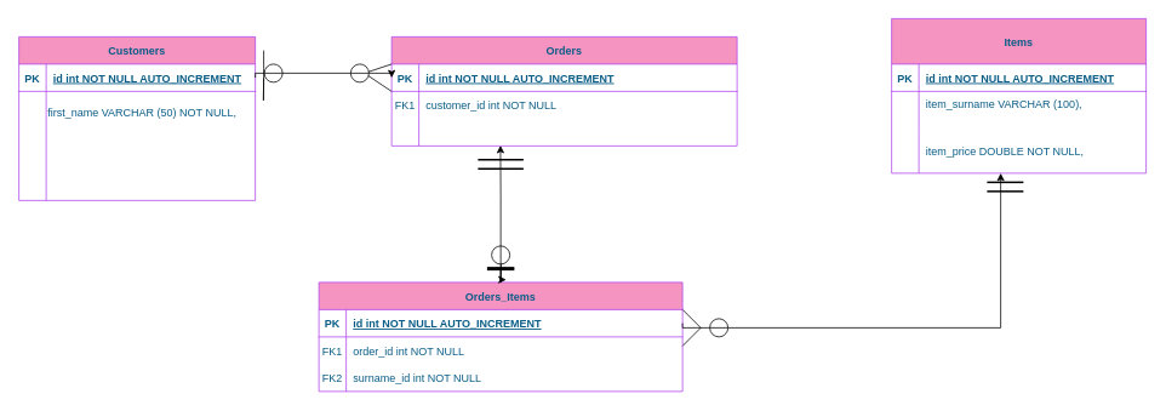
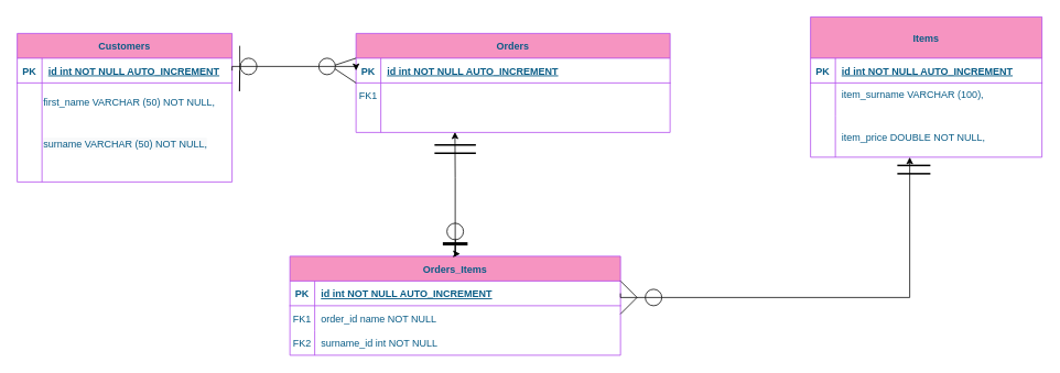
- <mxCell id="36" value="customer_id int NOT NULL" style="shape=partialRectangle;overflow=hidden;connectable=0;fillColor=none;top=0;left=0;bottom=0;right=0;align=left;spacingLeft=6;strokeColor=#AF45ED;fontColor=#095C86;verticalAlign=middle;" parent="34" vertex="1"><mxGeometry x="30" width="350" height="30" as="geometry"><mxRectangle width="350" height="30" as="alternateBounds" /></mxGeometry></mxCell>
+ <mxCell id="41" value="&lt;span style=&quot;color: rgb(9, 92, 134); font-family: Helvetica; font-size: 12px; font-style: normal; font-variant-ligatures: normal; font-variant-caps: normal; font-weight: 400; letter-spacing: normal; orphans: 2; text-align: left; text-indent: 0px; text-transform: none; widows: 2; word-spacing: 0px; -webkit-text-stroke-width: 0px; background-color: rgb(248, 249, 250); text-decoration-thickness: initial; text-decoration-style: initial; text-decoration-color: initial; float: none; display: inline !important;&quot;&gt;surname VARCHAR (50) NOT NULL,&lt;/span&gt;" style="text;whiteSpace=wrap;html=1;fontColor=#095C86;" parent="1" vertex="1"><mxGeometry x="50" y="160" width="220" height="30" as="geometry" /></mxCell>
- <mxCell id="19" value="order_id int NOT NULL" style="shape=partialRectangle;overflow=hidden;connectable=0;fillColor=none;top=0;left=0;bottom=0;right=0;align=left;spacingLeft=6;strokeColor=#AF45ED;fontColor=#095C86;verticalAlign=middle;" parent="17" vertex="1"><mxGeometry x="30" width="370" height="30" as="geometry"><mxRectangle width="370" height="30" as="alternateBounds" /></mxGeometry></mxCell>
+ <mxCell id="19" value="order_id name NOT NULL" style="shape=partialRectangle;overflow=hidden;connectable=0;fillColor=none;top=0;left=0;bottom=0;right=0;align=left;spacingLeft=6;strokeColor=#AF45ED;fontColor=#095C86;verticalAlign=middle;" parent="17" vertex="1"><mxGeometry x="30" width="370" height="30" as="geometry"><mxRectangle width="370" height="30" as="alternateBounds" /></mxGeometry></mxCell>
